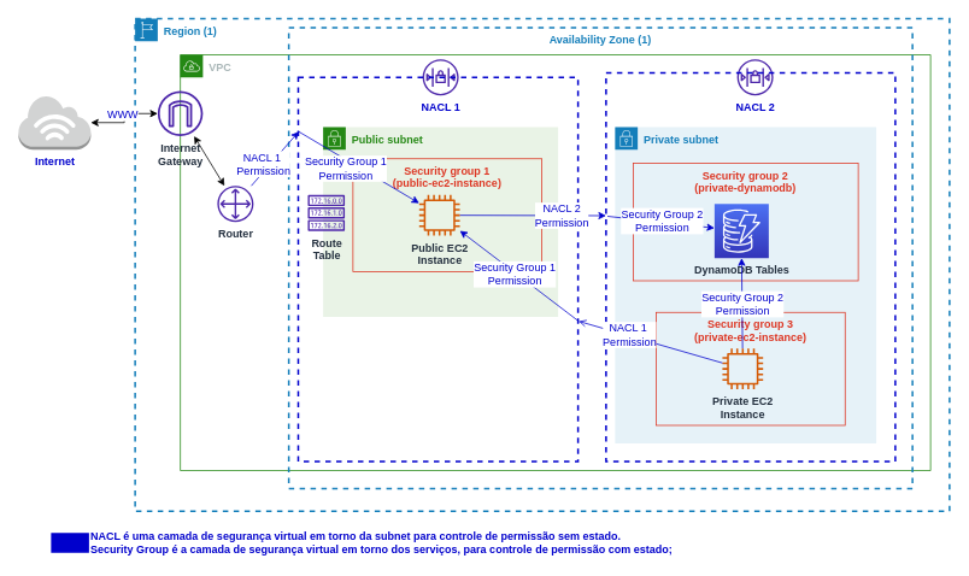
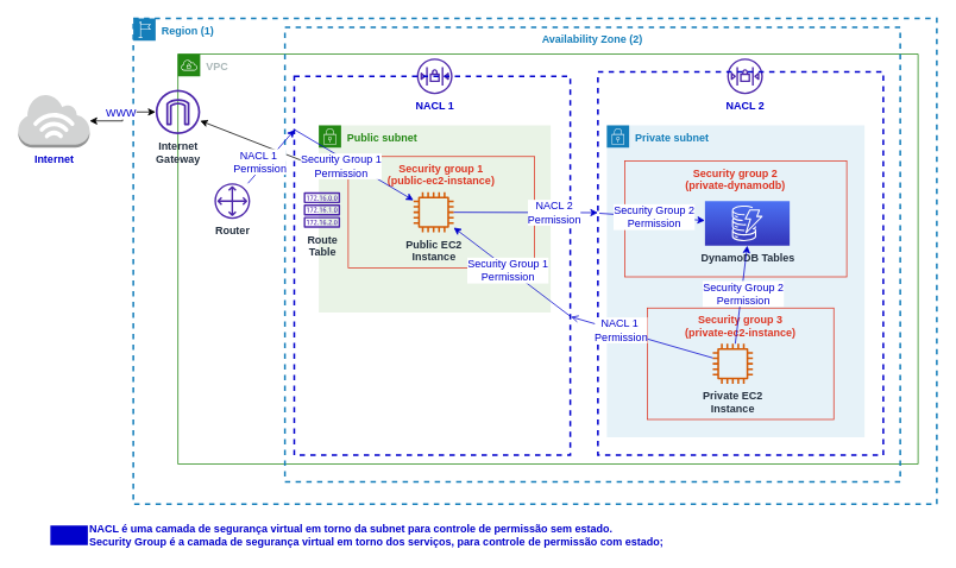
- <mxCell id="7" value="Availability Zone (1)" style="fillColor=none;strokeColor=#147EBA;dashed=1;verticalAlign=top;fontStyle=1;fontColor=#147EBA;strokeWidth=2;fontSize=12;" parent="2" vertex="1"><mxGeometry x="170" y="10" width="690" height="510" as="geometry" /></mxCell>
+ <mxCell id="7" value="Availability Zone (2)" style="fillColor=none;strokeColor=#147EBA;dashed=1;verticalAlign=top;fontStyle=1;fontColor=#147EBA;strokeWidth=2;fontSize=12;" parent="2" vertex="1"><mxGeometry x="170" y="10" width="690" height="510" as="geometry" /></mxCell>
- <mxCell id="4" style="rounded=0;orthogonalLoop=1;jettySize=auto;html=1;fontSize=12;startArrow=classic;startFill=1;" parent="3" source="5" target="6" edge="1"><mxGeometry relative="1" as="geometry" /></mxCell>
+ <mxCell id="4" style="rounded=0;orthogonalLoop=1;jettySize=auto;html=1;fontSize=12;startArrow=classic;startFill=1;" parent="3" source="5" target="13" edge="1"><mxGeometry relative="1" as="geometry" /></mxCell>
- <mxCell id="20" value="&lt;b&gt;DynamoDB Tables&lt;/b&gt;" style="sketch=0;points=[[0,0,0],[0.25,0,0],[0.5,0,0],[0.75,0,0],[1,0,0],[0,1,0],[0.25,1,0],[0.5,1,0],[0.75,1,0],[1,1,0],[0,0.25,0],[0,0.5,0],[0,0.75,0],[1,0.25,0],[1,0.5,0],[1,0.75,0]];outlineConnect=0;fontColor=#232F3E;gradientColor=#4D72F3;gradientDirection=north;fillColor=#3334B9;strokeColor=#ffffff;dashed=0;verticalLabelPosition=bottom;verticalAlign=top;align=center;html=1;fontSize=12;fontStyle=0;aspect=fixed;shape=mxgraph.aws4.resourceIcon;resIcon=mxgraph.aws4.dynamodb;rounded=0;shadow=0;glass=0;labelBackgroundColor=none;" parent="15" vertex="1"><mxGeometry x="110" y="85" width="60" height="60" as="geometry" /></mxCell>
+ <mxCell id="20" value="&lt;b&gt;DynamoDB Tables&lt;/b&gt;" style="sketch=0;points=[[0,0,0],[0.25,0,0],[0.5,0,0],[0.75,0,0],[1,0,0],[0,1,0],[0.25,1,0],[0.5,1,0],[0.75,1,0],[1,1,0],[0,0.25,0],[0,0.5,0],[0,0.75,0],[1,0.25,0],[1,0.5,0],[1,0.75,0]];outlineConnect=0;fontColor=#232F3E;gradientColor=#4D72F3;gradientDirection=north;fillColor=#3334B9;strokeColor=#ffffff;dashed=0;verticalLabelPosition=bottom;verticalAlign=top;align=center;html=1;fontSize=12;fontStyle=0;aspect=fixed;shape=mxgraph.aws4.resourceIcon;resIcon=mxgraph.aws4.dynamodb;rounded=0;shadow=0;glass=0;labelBackgroundColor=none;" parent="15" vertex="1"><mxGeometry x="110" y="85" width="95" height="50" as="geometry" /></mxCell>
